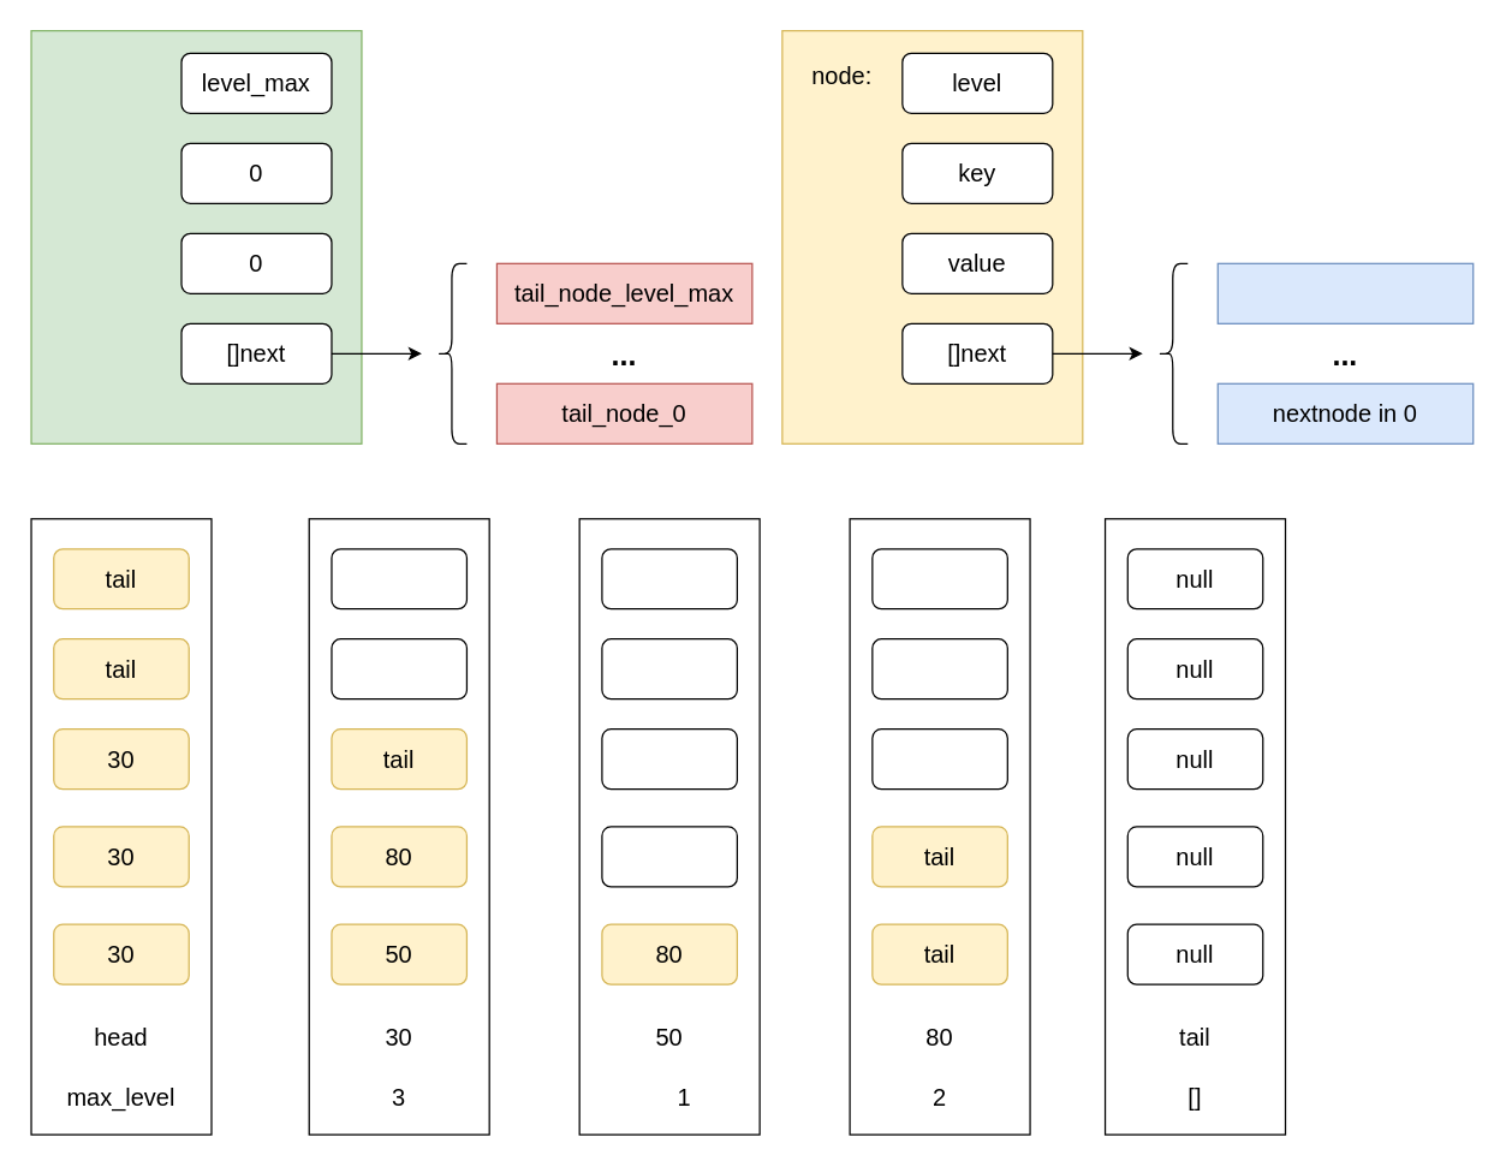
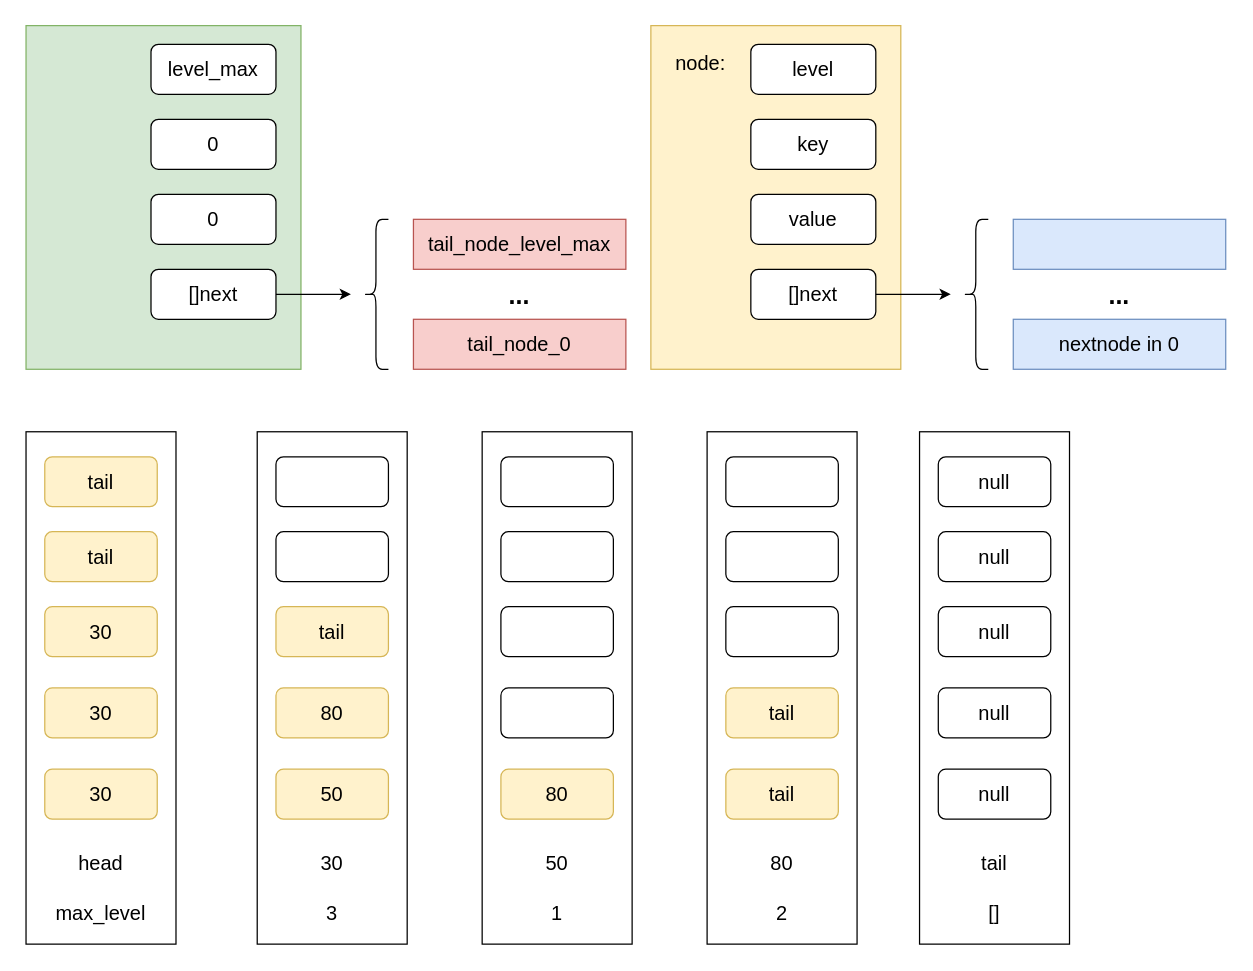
- <mxCell id="57" value="&lt;font style=&quot;font-size: 16px;&quot;&gt;1&lt;/font&gt;" style="text;strokeColor=none;align=center;fillColor=none;html=1;verticalAlign=middle;whiteSpace=wrap;rounded=0;" vertex="1" parent="1"><mxGeometry x="425" y="715" width="60" height="30" as="geometry" /></mxCell>
+ <mxCell id="57" value="&lt;font style=&quot;font-size: 16px;&quot;&gt;1&lt;/font&gt;" style="text;strokeColor=none;align=center;fillColor=none;html=1;verticalAlign=middle;whiteSpace=wrap;rounded=0;" vertex="1" parent="1"><mxGeometry x="415" y="715" width="60" height="30" as="geometry" /></mxCell>
